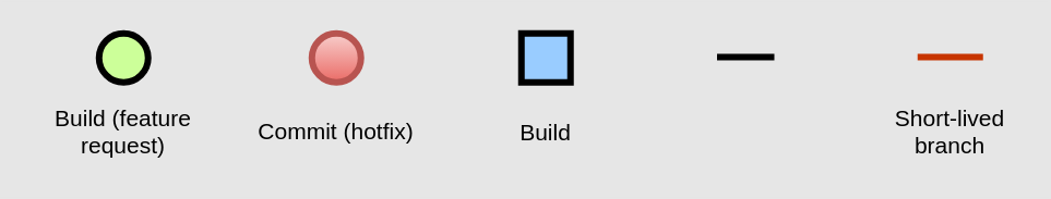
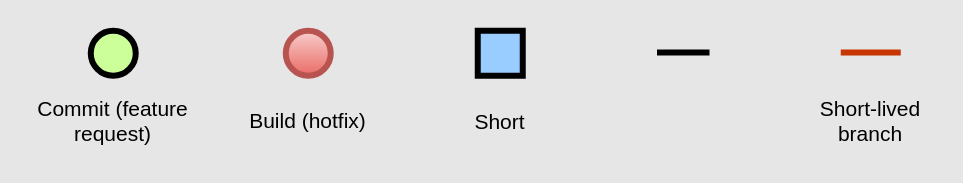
- <mxCell id="3" value="Build (feature request)" style="text;html=1;strokeColor=none;fillColor=none;align=center;verticalAlign=middle;whiteSpace=wrap;overflow=hidden;fontSize=14;" vertex="1" parent="1"><mxGeometry x="20" y="60" width="110" height="40" as="geometry" /></mxCell>
+ <mxCell id="3" value="Commit (feature request)" style="text;html=1;strokeColor=none;fillColor=none;align=center;verticalAlign=middle;whiteSpace=wrap;overflow=hidden;fontSize=14;" vertex="1" parent="1"><mxGeometry x="20" y="60" width="110" height="40" as="geometry" /></mxCell>
- <mxCell id="7" value="Commit (hotfix)" style="text;html=1;strokeColor=none;fillColor=none;align=center;verticalAlign=middle;whiteSpace=wrap;overflow=hidden;fontSize=14;" vertex="1" parent="1"><mxGeometry x="150" y="60" width="110" height="40" as="geometry" /></mxCell>
+ <mxCell id="7" value="Build (hotfix)" style="text;html=1;strokeColor=none;fillColor=none;align=center;verticalAlign=middle;whiteSpace=wrap;overflow=hidden;fontSize=14;" vertex="1" parent="1"><mxGeometry x="150" y="60" width="110" height="40" as="geometry" /></mxCell>
- <mxCell id="5" value="Build" style="text;html=1;strokeColor=none;fillColor=none;align=center;verticalAlign=middle;whiteSpace=wrap;overflow=hidden;fontSize=14;" vertex="1" parent="1"><mxGeometry x="298" y="70" width="70" height="20" as="geometry" /></mxCell>
+ <mxCell id="5" value="Short" style="text;html=1;strokeColor=none;fillColor=none;align=center;verticalAlign=middle;whiteSpace=wrap;overflow=hidden;fontSize=14;" vertex="1" parent="1"><mxGeometry x="298" y="70" width="70" height="20" as="geometry" /></mxCell>
